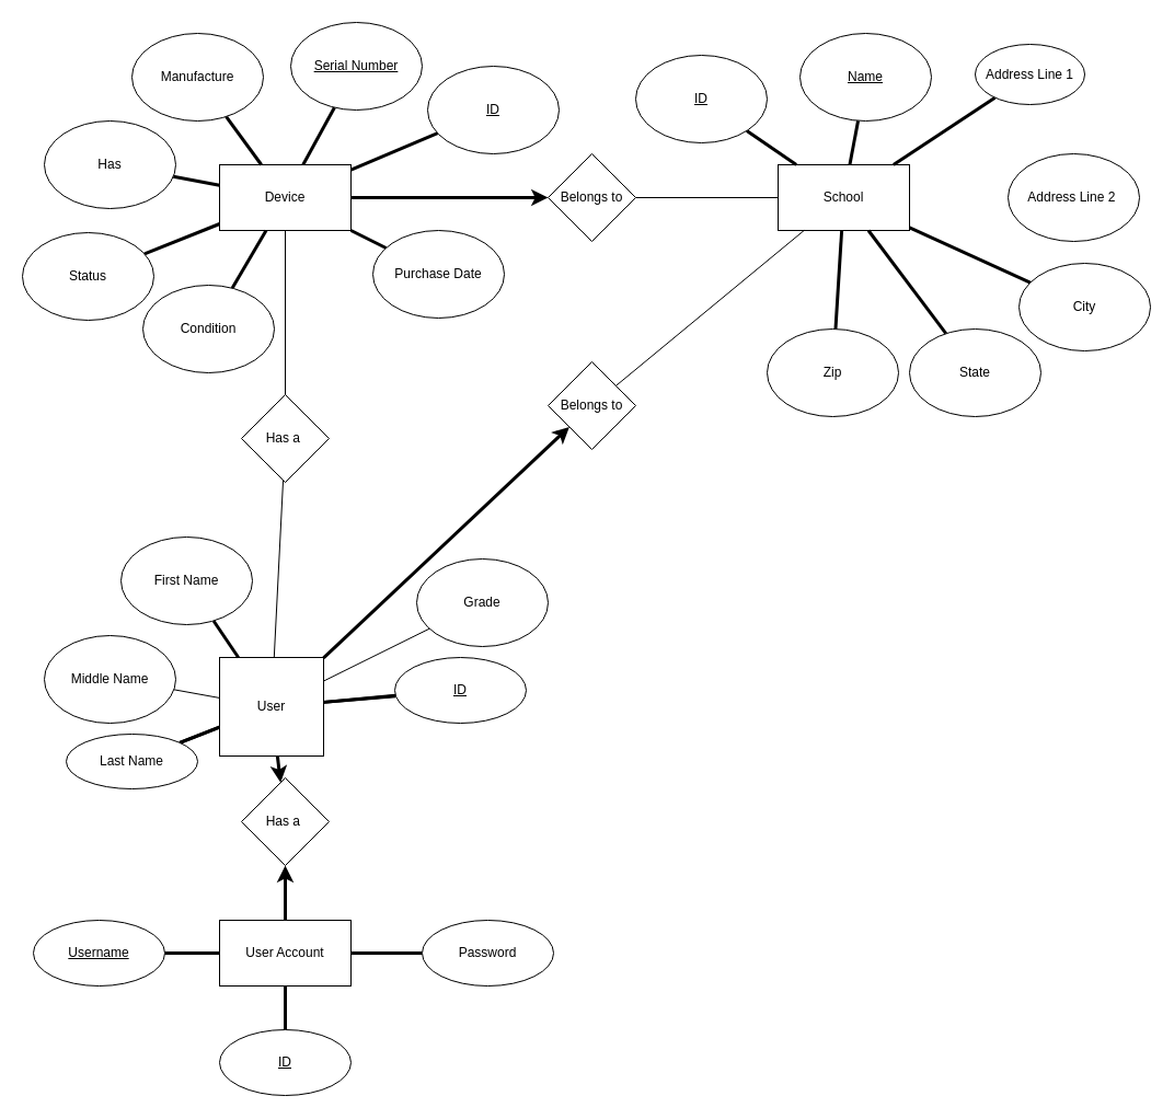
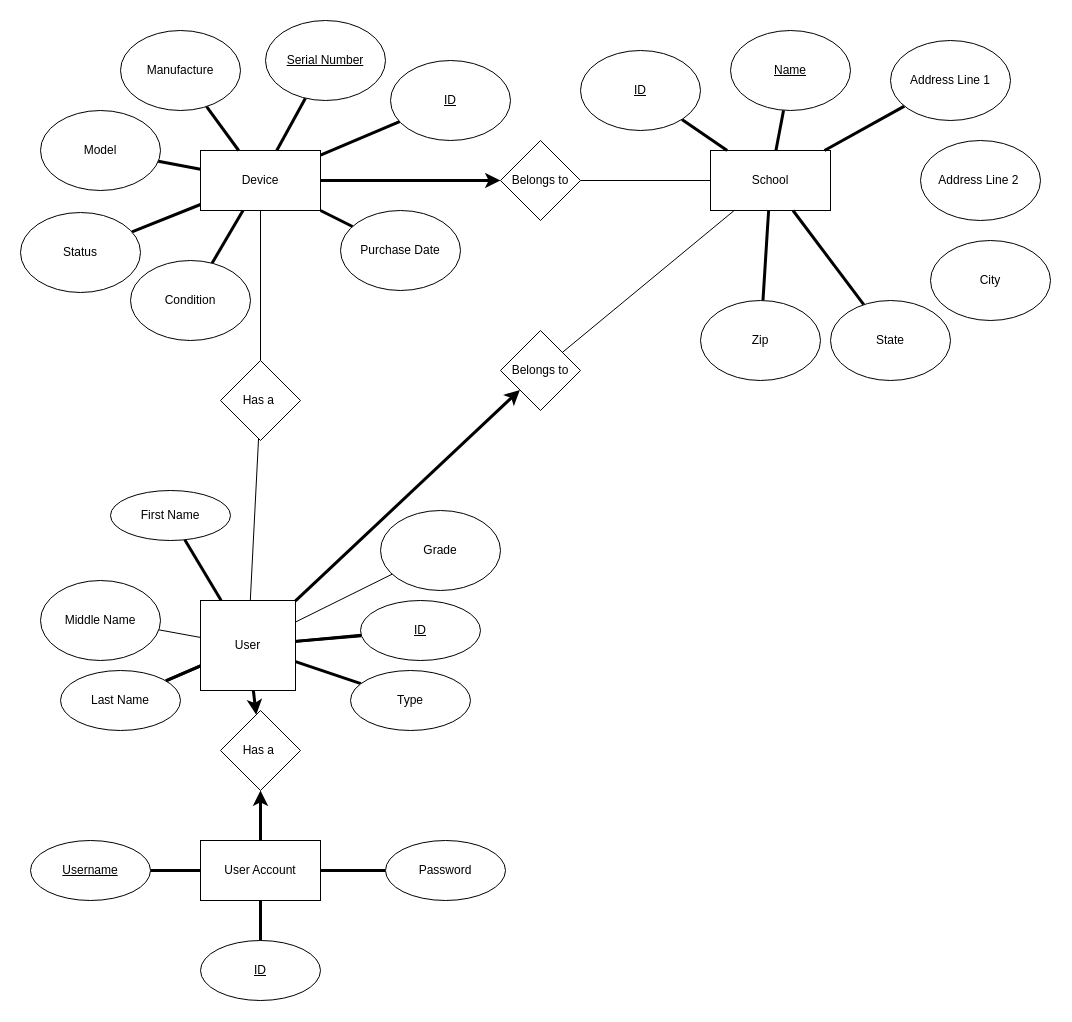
- <mxCell id="33" value="Address Line 1" style="ellipse;whiteSpace=wrap;html=1;" vertex="1" parent="1"><mxGeometry x="890" y="40" width="100" height="55" as="geometry" /></mxCell>
+ <mxCell id="33" value="Address Line 1" style="ellipse;whiteSpace=wrap;html=1;" vertex="1" parent="1"><mxGeometry x="890" y="40" width="120" height="80" as="geometry" /></mxCell>
- <mxCell id="9" value="Has" style="ellipse;whiteSpace=wrap;html=1;" vertex="1" parent="1"><mxGeometry x="40" y="110" width="120" height="80" as="geometry" /></mxCell>
+ <mxCell id="9" value="Model" style="ellipse;whiteSpace=wrap;html=1;" vertex="1" parent="1"><mxGeometry x="40" y="110" width="120" height="80" as="geometry" /></mxCell>
- <mxCell id="34" value="" style="edgeStyle=none;html=1;endArrow=none;endFill=0;strokeWidth=3;" edge="1" parent="1" source="35" target="26"><mxGeometry relative="1" as="geometry" /></mxCell>
- <mxCell id="49" value="First Name" style="ellipse;whiteSpace=wrap;html=1;" vertex="1" parent="1"><mxGeometry x="110" y="490" width="120" height="80" as="geometry" /></mxCell>
+ <mxCell id="49" value="First Name" style="ellipse;whiteSpace=wrap;html=1;" vertex="1" parent="1"><mxGeometry x="110" y="490" width="120" height="50" as="geometry" /></mxCell>
+ <mxCell id="17" value="" style="edgeStyle=none;html=1;endArrow=none;endFill=0;strokeWidth=3;" edge="1" parent="1" source="21" target="55"><mxGeometry relative="1" as="geometry" /></mxCell>
- <mxCell id="56" value="Last Name" style="ellipse;whiteSpace=wrap;html=1;rounded=0;" vertex="1" parent="1"><mxGeometry x="60" y="670" width="120" height="50" as="geometry" /></mxCell>
+ <mxCell id="56" value="Last Name" style="ellipse;whiteSpace=wrap;html=1;rounded=0;" vertex="1" parent="1"><mxGeometry x="60" y="670" width="120" height="60" as="geometry" /></mxCell>
+ <mxCell id="55" value="Type" style="ellipse;whiteSpace=wrap;html=1;rounded=0;" vertex="1" parent="1"><mxGeometry x="350" y="670" width="120" height="60" as="geometry" /></mxCell>
